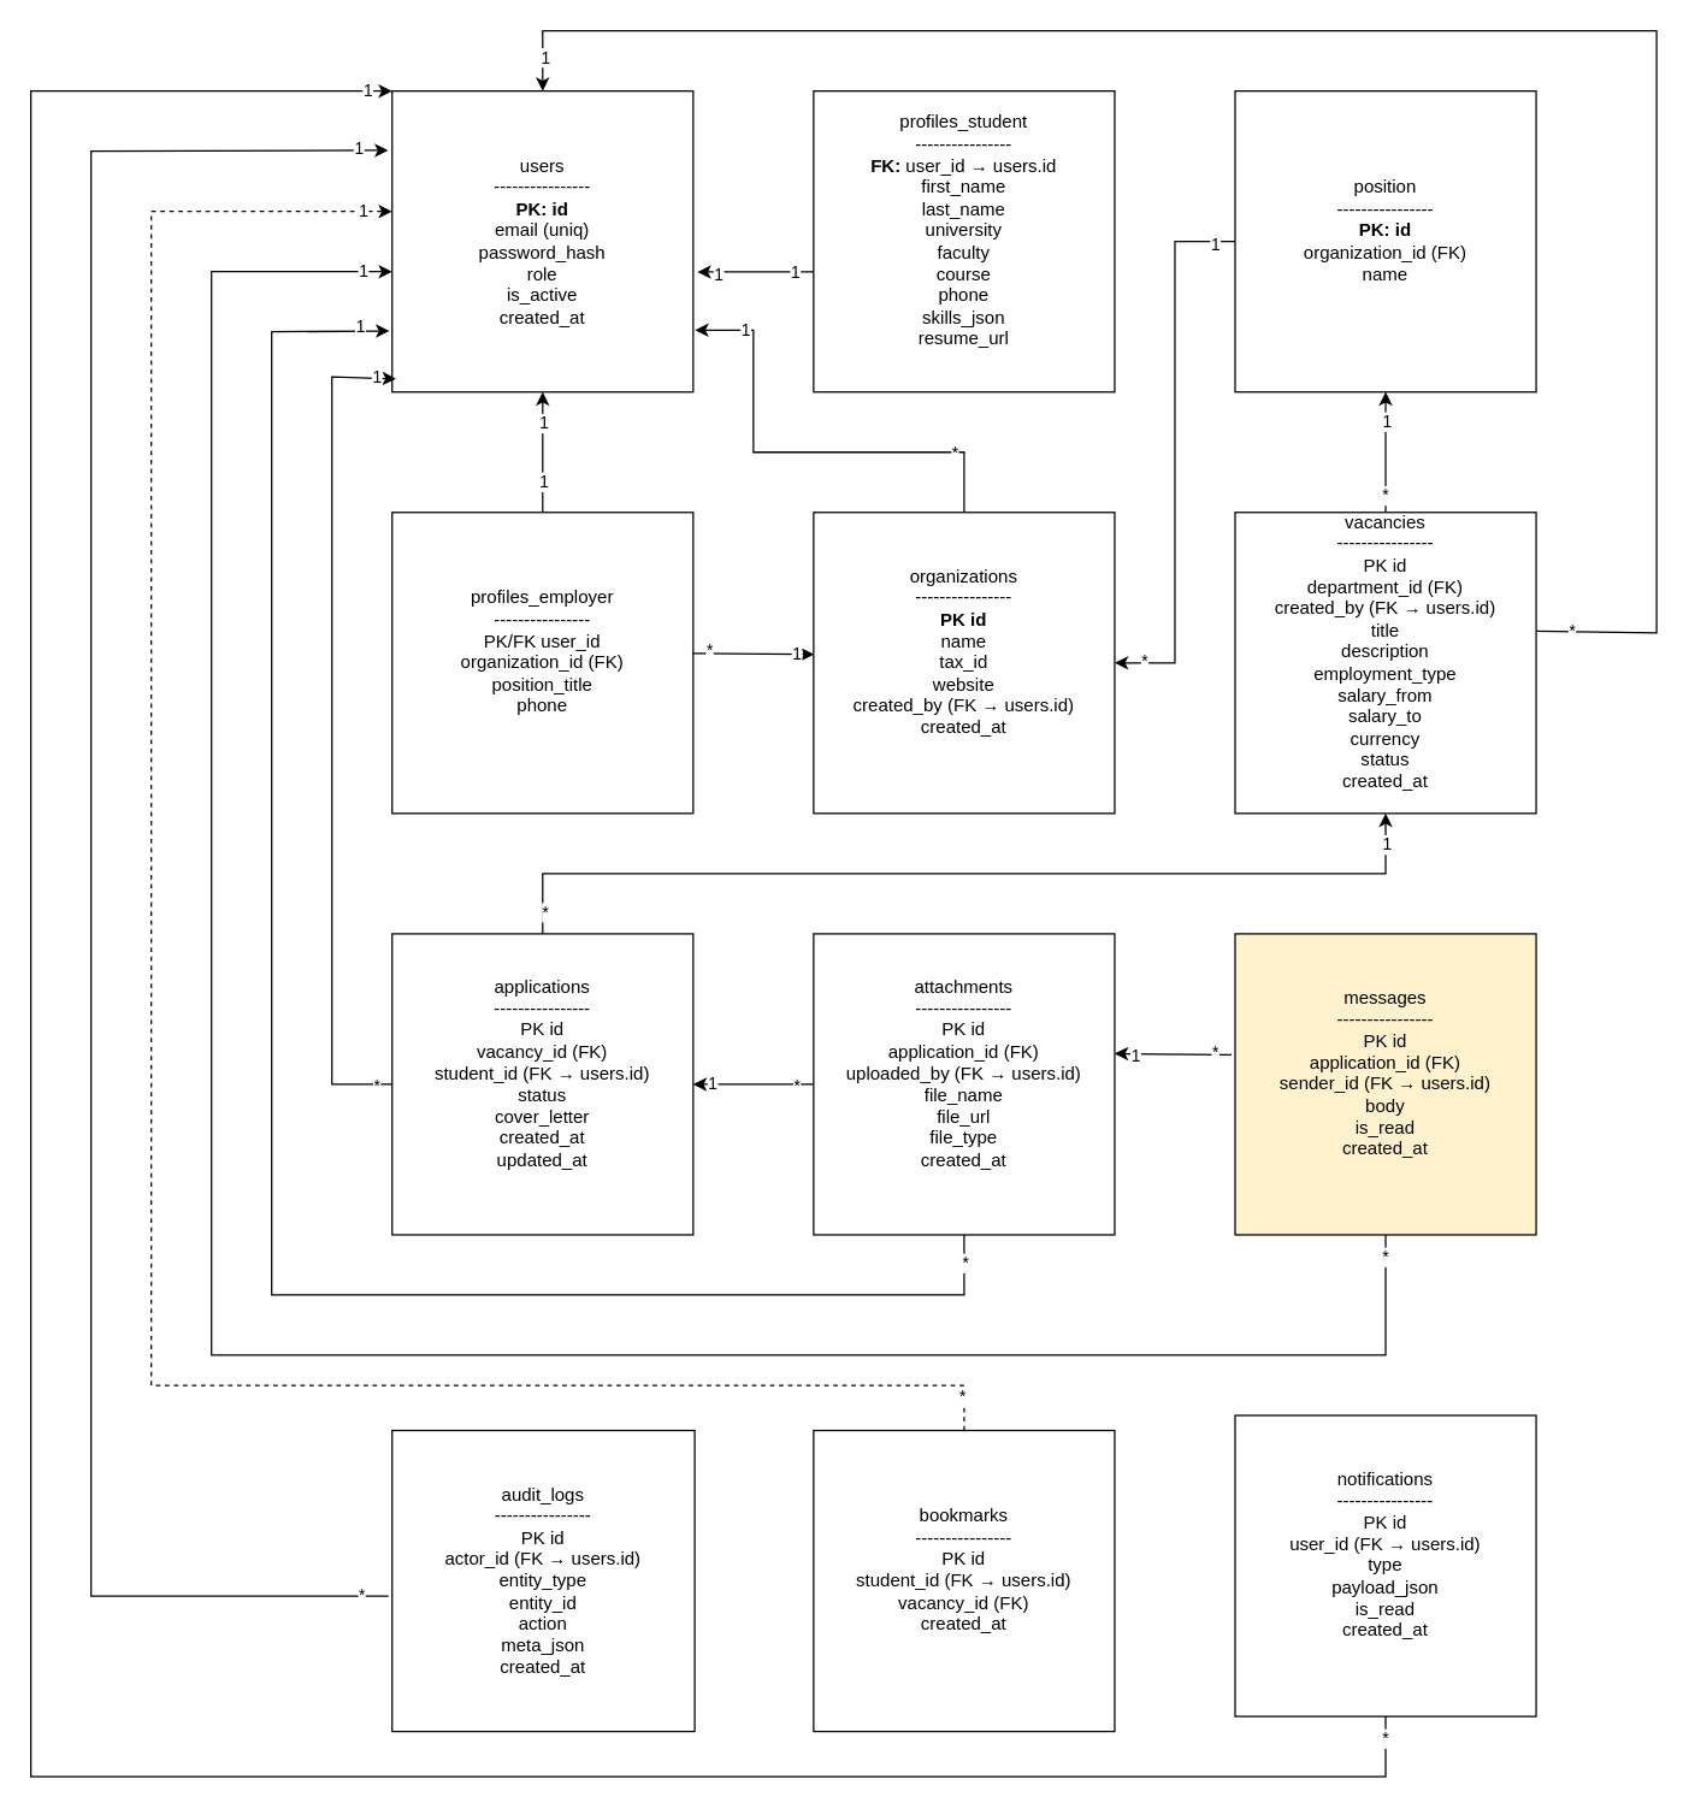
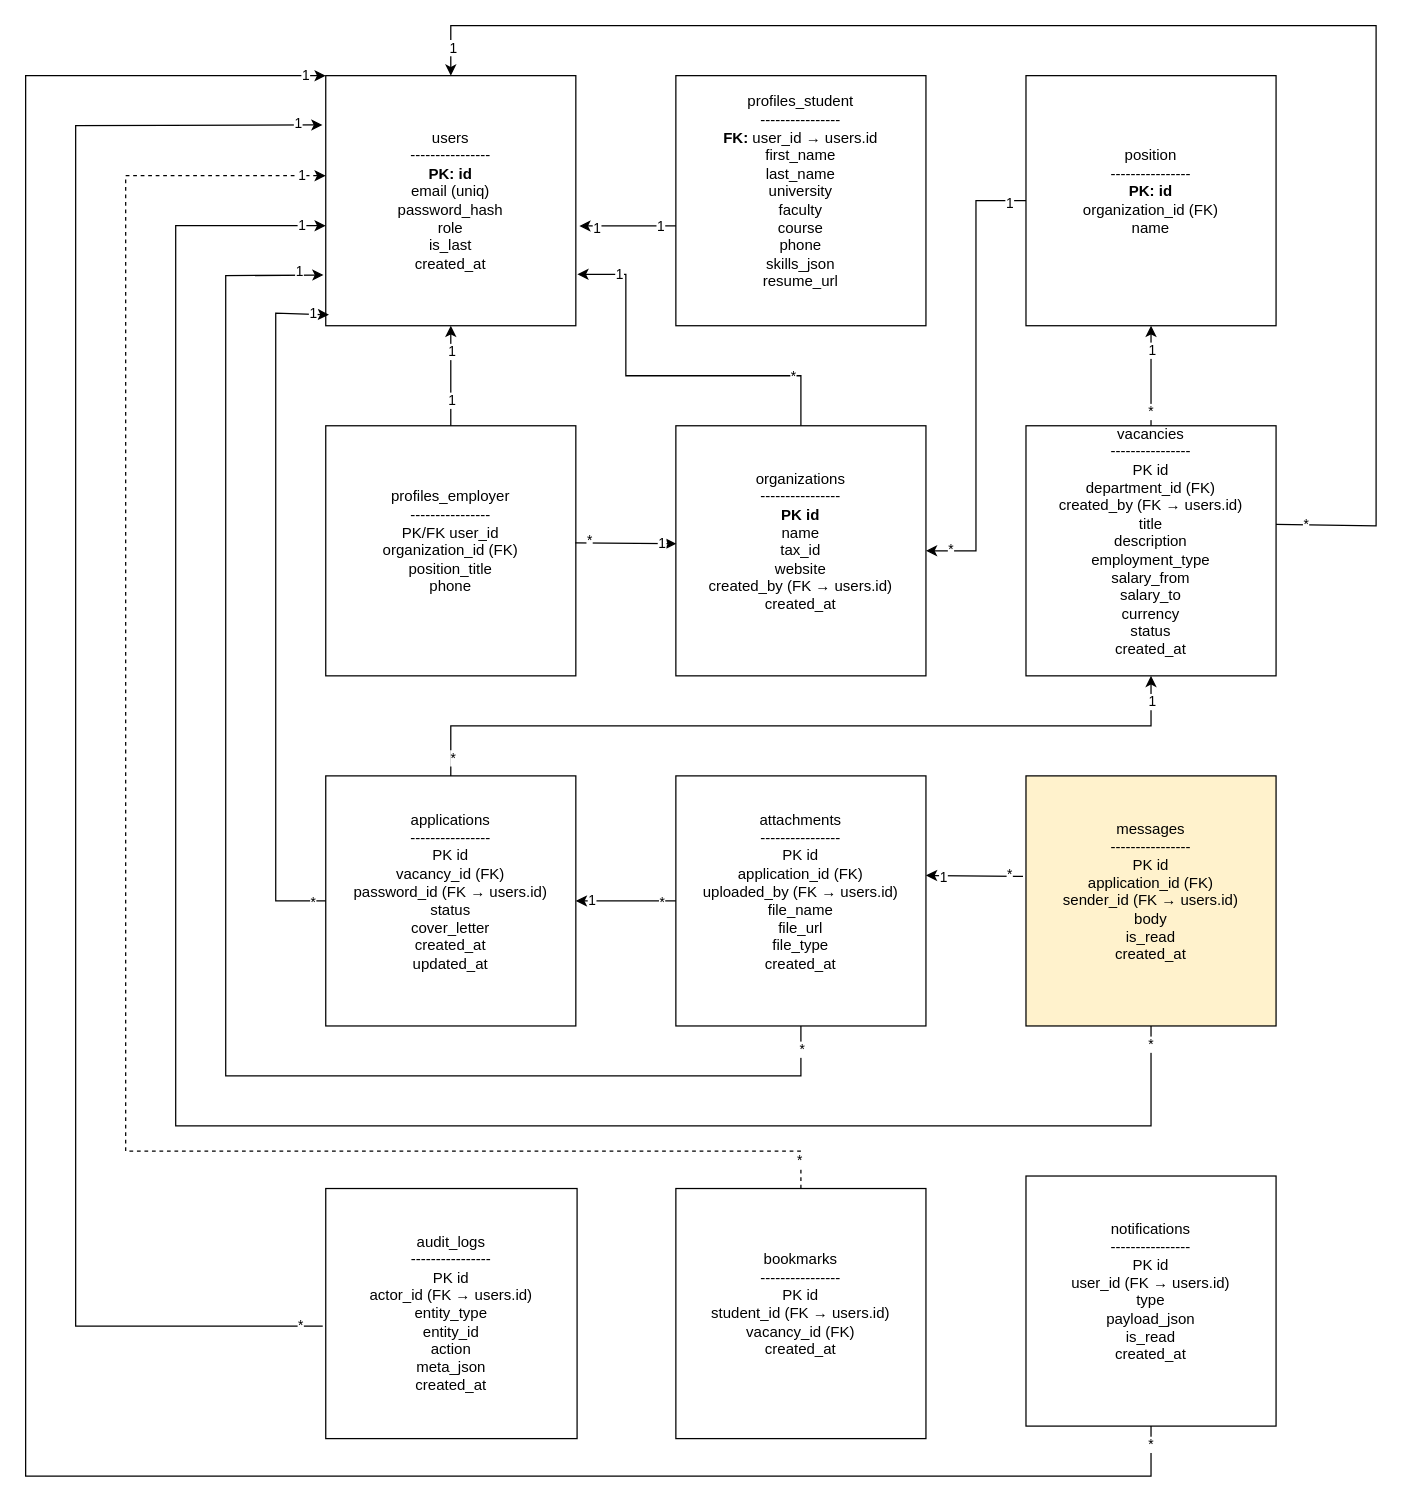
- <mxCell id="5" value="&lt;div&gt;users&lt;/div&gt;&lt;div&gt;----------------&lt;/div&gt;&lt;div&gt;&lt;b&gt;PK: id&lt;/b&gt;&lt;/div&gt;&lt;div&gt;email (uniq)&lt;/div&gt;&lt;div&gt;password_hash&lt;/div&gt;&lt;div&gt;role&lt;/div&gt;&lt;div&gt;is_active&lt;/div&gt;&lt;div&gt;created_at&lt;/div&gt;" style="rounded=0;whiteSpace=wrap;html=1;" vertex="1" parent="1"><mxGeometry x="260" y="60" width="200" height="200" as="geometry" /></mxCell>
+ <mxCell id="5" value="&lt;div&gt;users&lt;/div&gt;&lt;div&gt;----------------&lt;/div&gt;&lt;div&gt;&lt;b&gt;PK: id&lt;/b&gt;&lt;/div&gt;&lt;div&gt;email (uniq)&lt;/div&gt;&lt;div&gt;password_hash&lt;/div&gt;&lt;div&gt;role&lt;/div&gt;&lt;div&gt;is_last&lt;/div&gt;&lt;div&gt;created_at&lt;/div&gt;" style="rounded=0;whiteSpace=wrap;html=1;" vertex="1" parent="1"><mxGeometry x="260" y="60" width="200" height="200" as="geometry" /></mxCell>
- <mxCell id="14" value="&lt;div&gt;applications&lt;/div&gt;&lt;div&gt;----------------&lt;/div&gt;&lt;div&gt;PK id&lt;/div&gt;&lt;div&gt;vacancy_id (FK)&lt;/div&gt;&lt;div&gt;student_id (FK → users.id)&lt;/div&gt;&lt;div&gt;status&lt;/div&gt;&lt;div&gt;cover_letter&lt;/div&gt;&lt;div&gt;created_at&lt;/div&gt;&lt;div&gt;updated_at&lt;/div&gt;&lt;div&gt;&lt;br&gt;&lt;/div&gt;" style="rounded=0;whiteSpace=wrap;html=1;" vertex="1" parent="1"><mxGeometry x="260" y="620" width="200" height="200" as="geometry" /></mxCell>
+ <mxCell id="14" value="&lt;div&gt;applications&lt;/div&gt;&lt;div&gt;----------------&lt;/div&gt;&lt;div&gt;PK id&lt;/div&gt;&lt;div&gt;vacancy_id (FK)&lt;/div&gt;&lt;div&gt;password_id (FK → users.id)&lt;/div&gt;&lt;div&gt;status&lt;/div&gt;&lt;div&gt;cover_letter&lt;/div&gt;&lt;div&gt;created_at&lt;/div&gt;&lt;div&gt;updated_at&lt;/div&gt;&lt;div&gt;&lt;br&gt;&lt;/div&gt;" style="rounded=0;whiteSpace=wrap;html=1;" vertex="1" parent="1"><mxGeometry x="260" y="620" width="200" height="200" as="geometry" /></mxCell>
